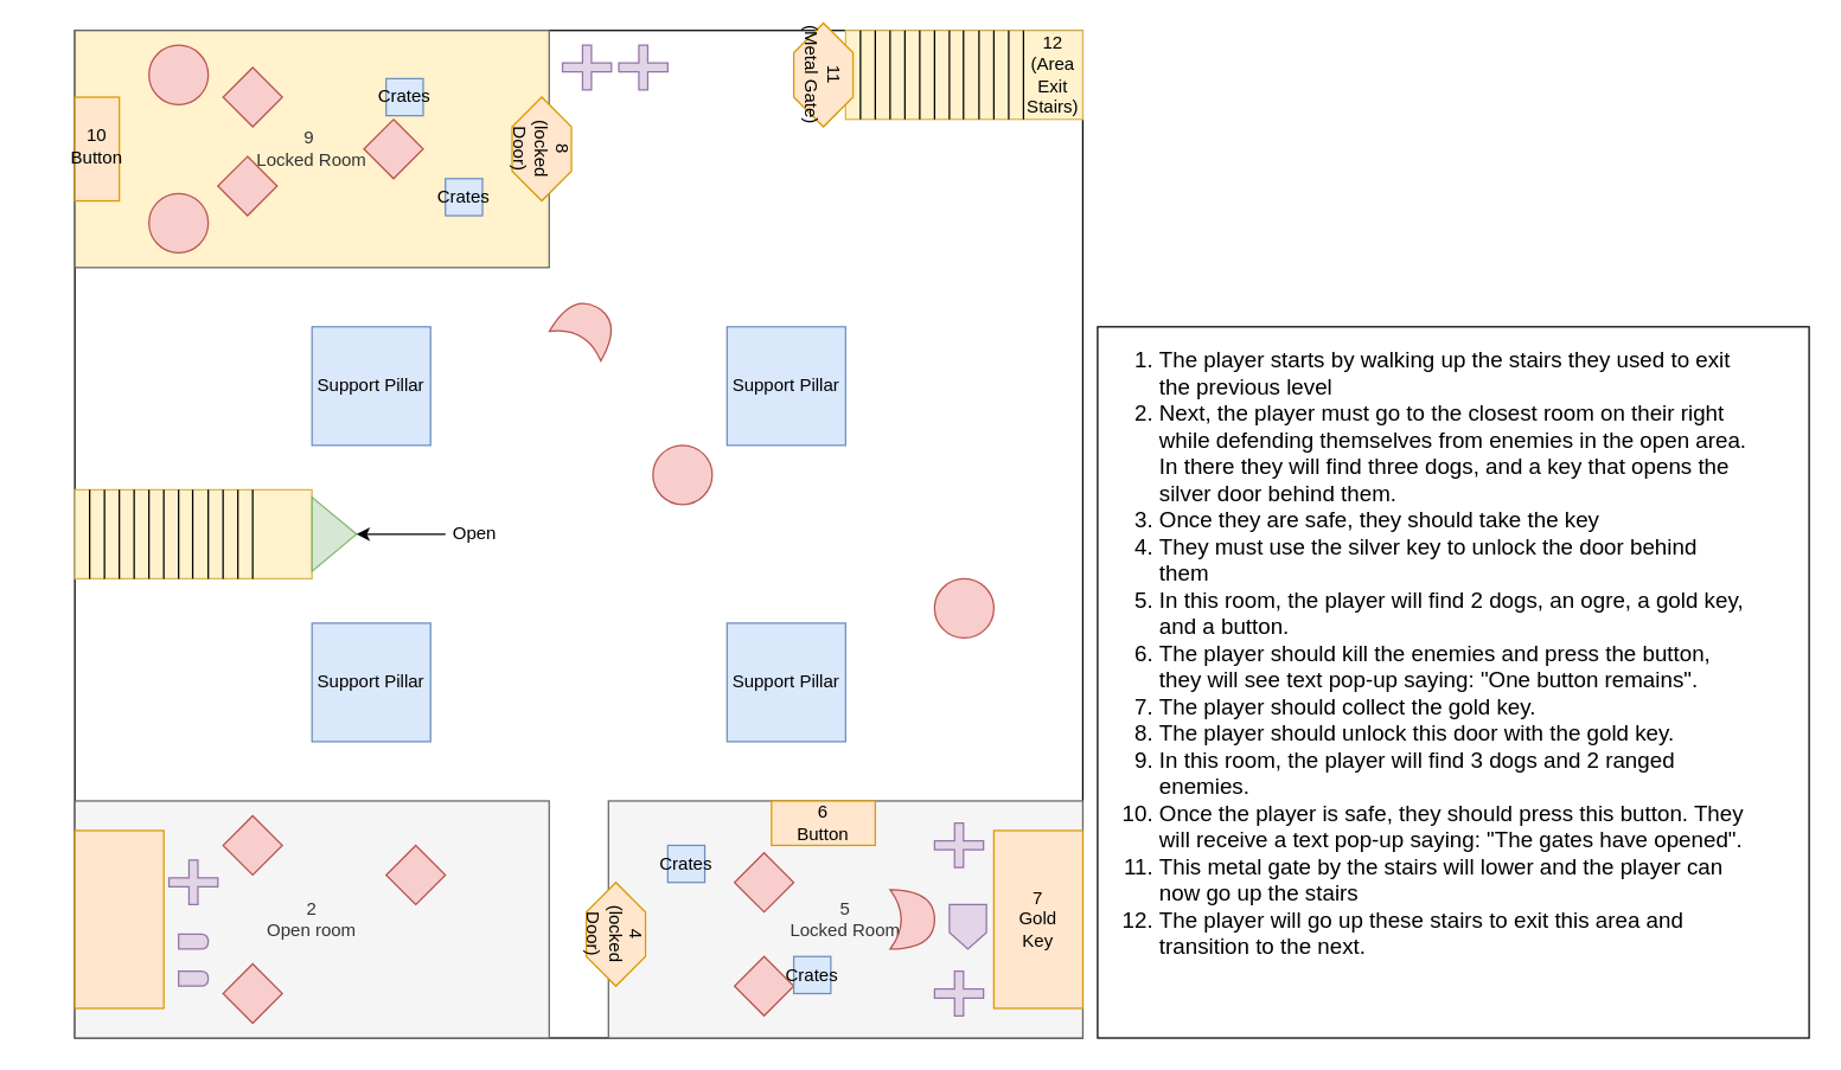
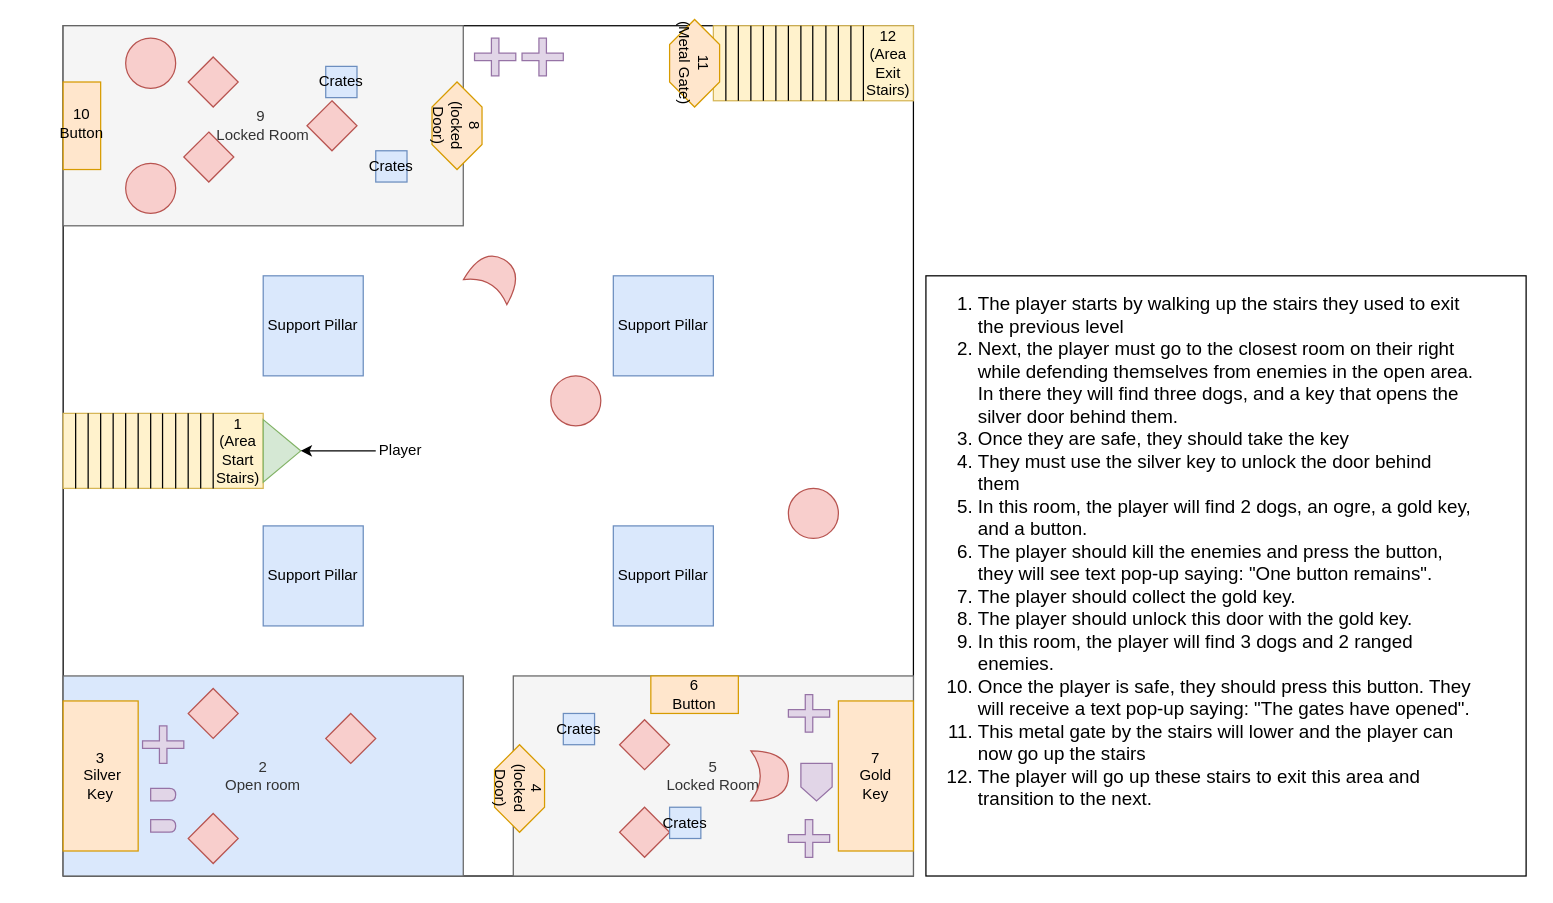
- <mxCell id="25" value="9&amp;nbsp;&lt;br&gt;Locked Room" style="rounded=0;whiteSpace=wrap;html=1;fillColor=#fff2cc;strokeColor=#666666;fontColor=#333333;" vertex="1" parent="1"><mxGeometry x="50" y="20" width="320" height="160" as="geometry" /></mxCell>
+ <mxCell id="25" value="9&amp;nbsp;&lt;br&gt;Locked Room" style="rounded=0;whiteSpace=wrap;html=1;fillColor=#f5f5f5;strokeColor=#666666;fontColor=#333333;" vertex="1" parent="1"><mxGeometry x="50" y="20" width="320" height="160" as="geometry" /></mxCell>
+ <mxCell id="21" value="1&lt;br&gt;(Area Start Stairs)" style="text;html=1;strokeColor=none;fillColor=none;align=center;verticalAlign=middle;whiteSpace=wrap;rounded=0;" vertex="1" parent="7"><mxGeometry x="125" y="20" width="30" height="20" as="geometry" /></mxCell>
- <mxCell id="54" value="Open" style="text;html=1;strokeColor=none;fillColor=none;align=center;verticalAlign=middle;whiteSpace=wrap;rounded=0;" vertex="1" parent="1"><mxGeometry x="300" y="350" width="40" height="20" as="geometry" /></mxCell>
+ <mxCell id="54" value="Player" style="text;html=1;strokeColor=none;fillColor=none;align=center;verticalAlign=middle;whiteSpace=wrap;rounded=0;" vertex="1" parent="1"><mxGeometry x="300" y="350" width="40" height="20" as="geometry" /></mxCell>
+ <mxCell id="45" value="3&lt;br&gt;&amp;nbsp;Silver Key" style="text;html=1;strokeColor=none;fillColor=none;align=center;verticalAlign=middle;whiteSpace=wrap;rounded=0;" vertex="1" parent="1"><mxGeometry x="60" y="610" width="40" height="20" as="geometry" /></mxCell>
- <mxCell id="22" value="2&lt;br&gt;Open room" style="rounded=0;whiteSpace=wrap;html=1;fillColor=#f5f5f5;strokeColor=#666666;fontColor=#333333;" vertex="1" parent="1"><mxGeometry x="50" y="540" width="320" height="160" as="geometry" /></mxCell>
+ <mxCell id="22" value="2&lt;br&gt;Open room" style="rounded=0;whiteSpace=wrap;html=1;fillColor=#dae8fc;strokeColor=#666666;fontColor=#333333;" vertex="1" parent="1"><mxGeometry x="50" y="540" width="320" height="160" as="geometry" /></mxCell>
